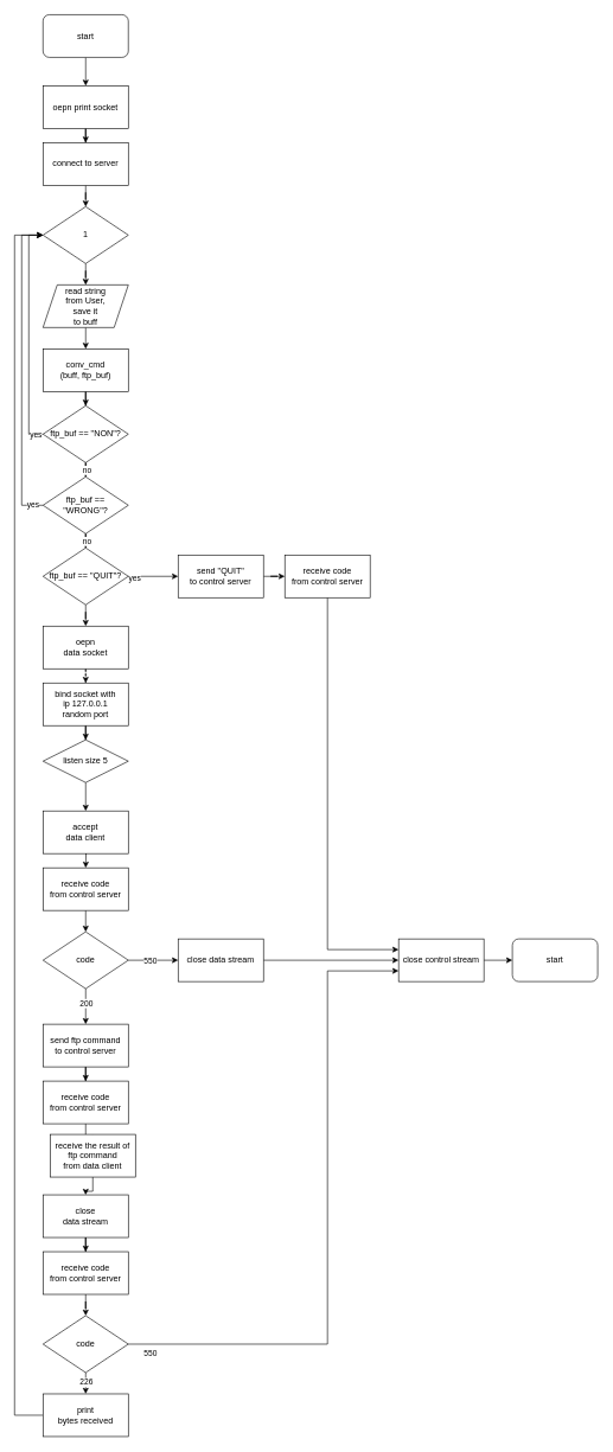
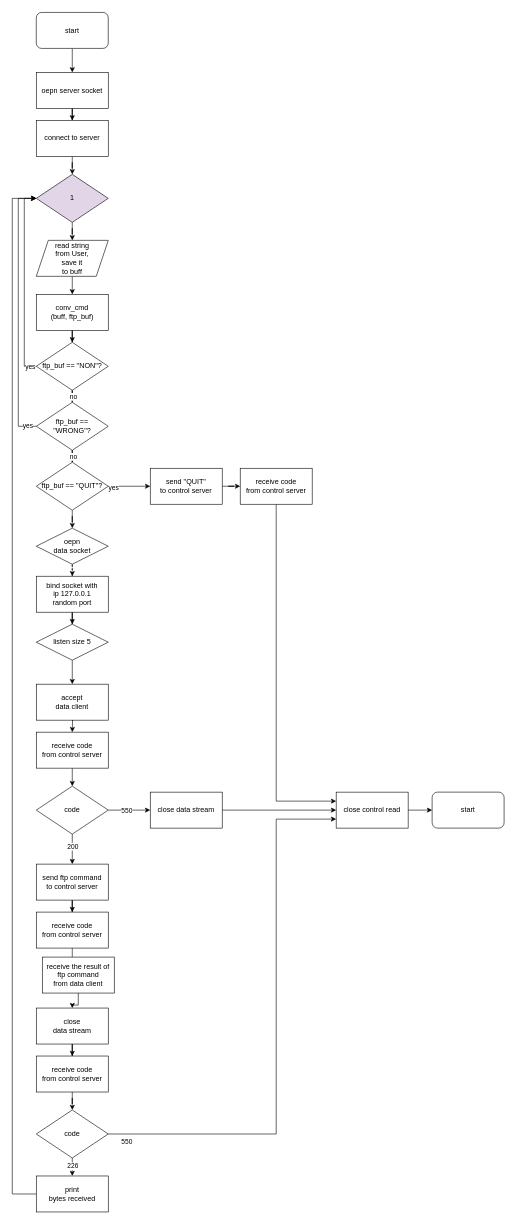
- <mxCell id="5" value="oepn print socket" style="rounded=0;whiteSpace=wrap;html=1;" parent="1" vertex="1"><mxGeometry x="60" y="120" width="120" height="60" as="geometry" /></mxCell>
+ <mxCell id="5" value="oepn server socket" style="rounded=0;whiteSpace=wrap;html=1;" parent="1" vertex="1"><mxGeometry x="60" y="120" width="120" height="60" as="geometry" /></mxCell>
- <mxCell id="9" value="1" style="rhombus;whiteSpace=wrap;html=1;" parent="1" vertex="1"><mxGeometry x="60" y="290" width="120" height="80" as="geometry" /></mxCell>
+ <mxCell id="9" value="1" style="rhombus;whiteSpace=wrap;html=1;fillColor=#e1d5e7;" parent="1" vertex="1"><mxGeometry x="60" y="290" width="120" height="80" as="geometry" /></mxCell>
- <mxCell id="39" value="oepn&lt;div&gt;data socket&lt;/div&gt;" style="rounded=0;whiteSpace=wrap;html=1;" vertex="1" parent="1"><mxGeometry x="60" y="880" width="120" height="60" as="geometry" /></mxCell>
+ <mxCell id="39" value="oepn&lt;div&gt;data socket&lt;/div&gt;" style="rhombus;whiteSpace=wrap;html=1;" vertex="1" parent="1"><mxGeometry x="60" y="880" width="120" height="60" as="geometry" /></mxCell>
- <mxCell id="67" value="close control stream" style="rounded=0;whiteSpace=wrap;html=1;" vertex="1" parent="1"><mxGeometry x="560" y="1320" width="120" height="60" as="geometry" /></mxCell>
+ <mxCell id="67" value="close control read" style="rounded=0;whiteSpace=wrap;html=1;" vertex="1" parent="1"><mxGeometry x="560" y="1320" width="120" height="60" as="geometry" /></mxCell>
